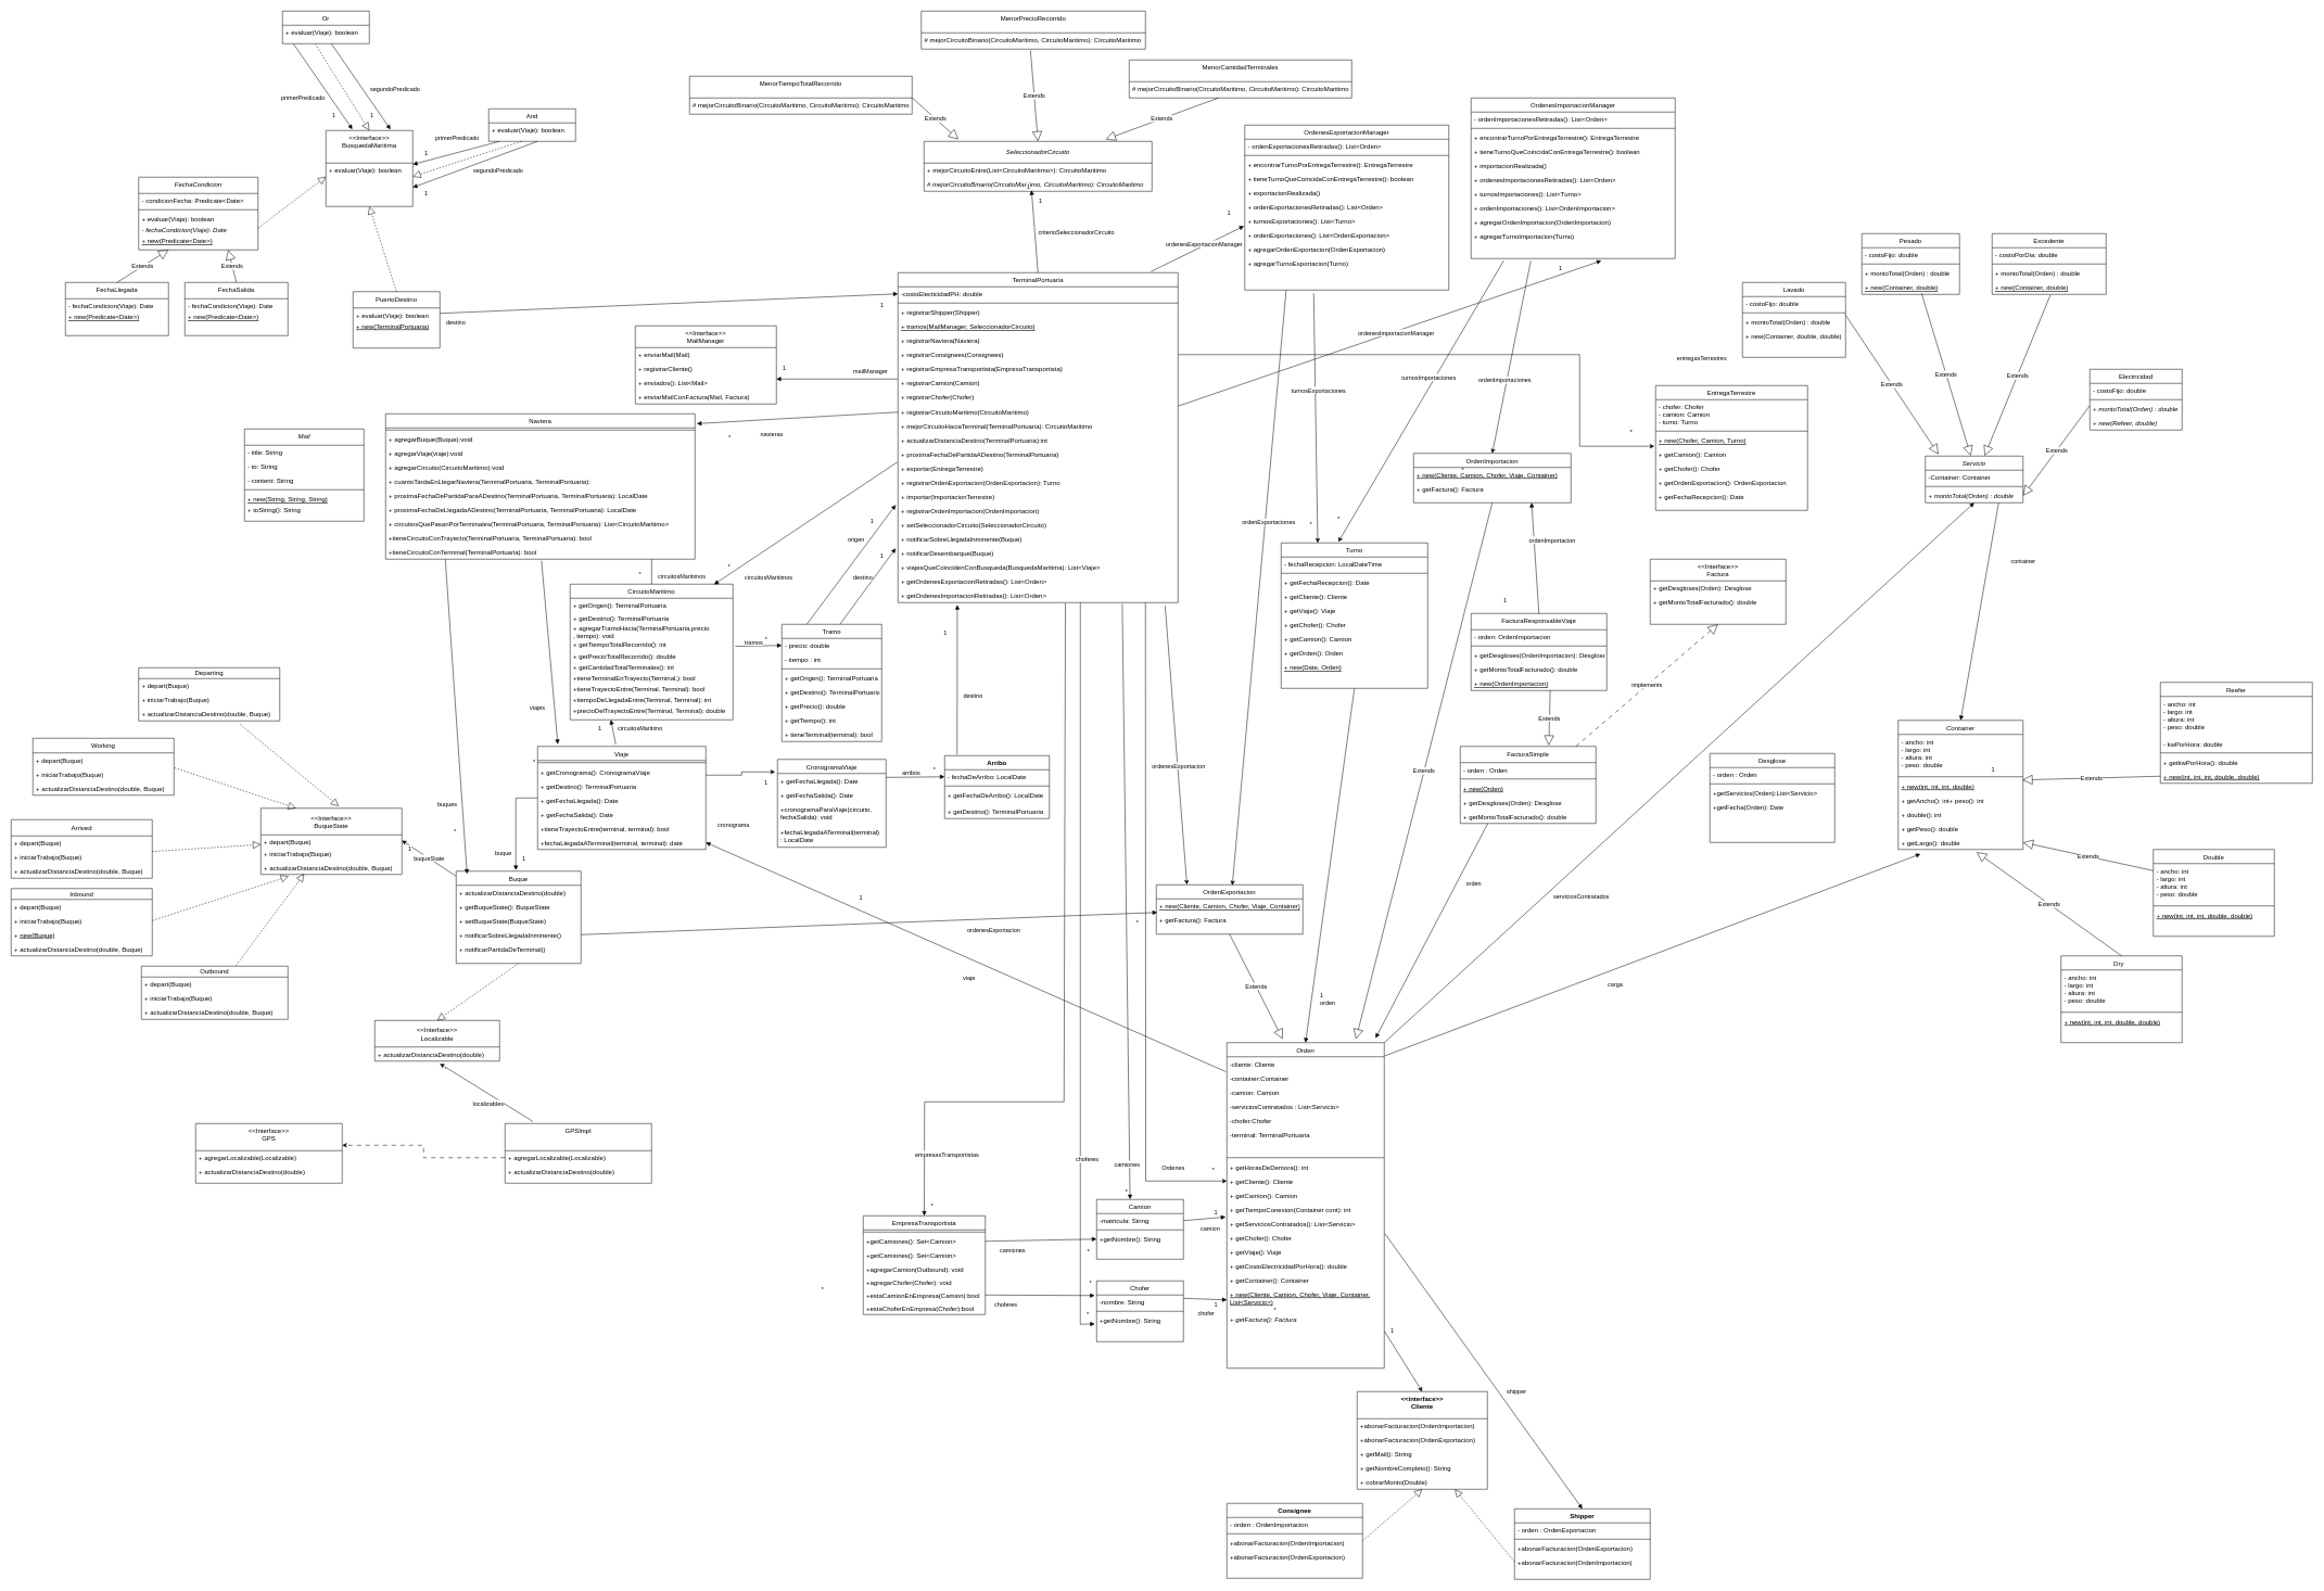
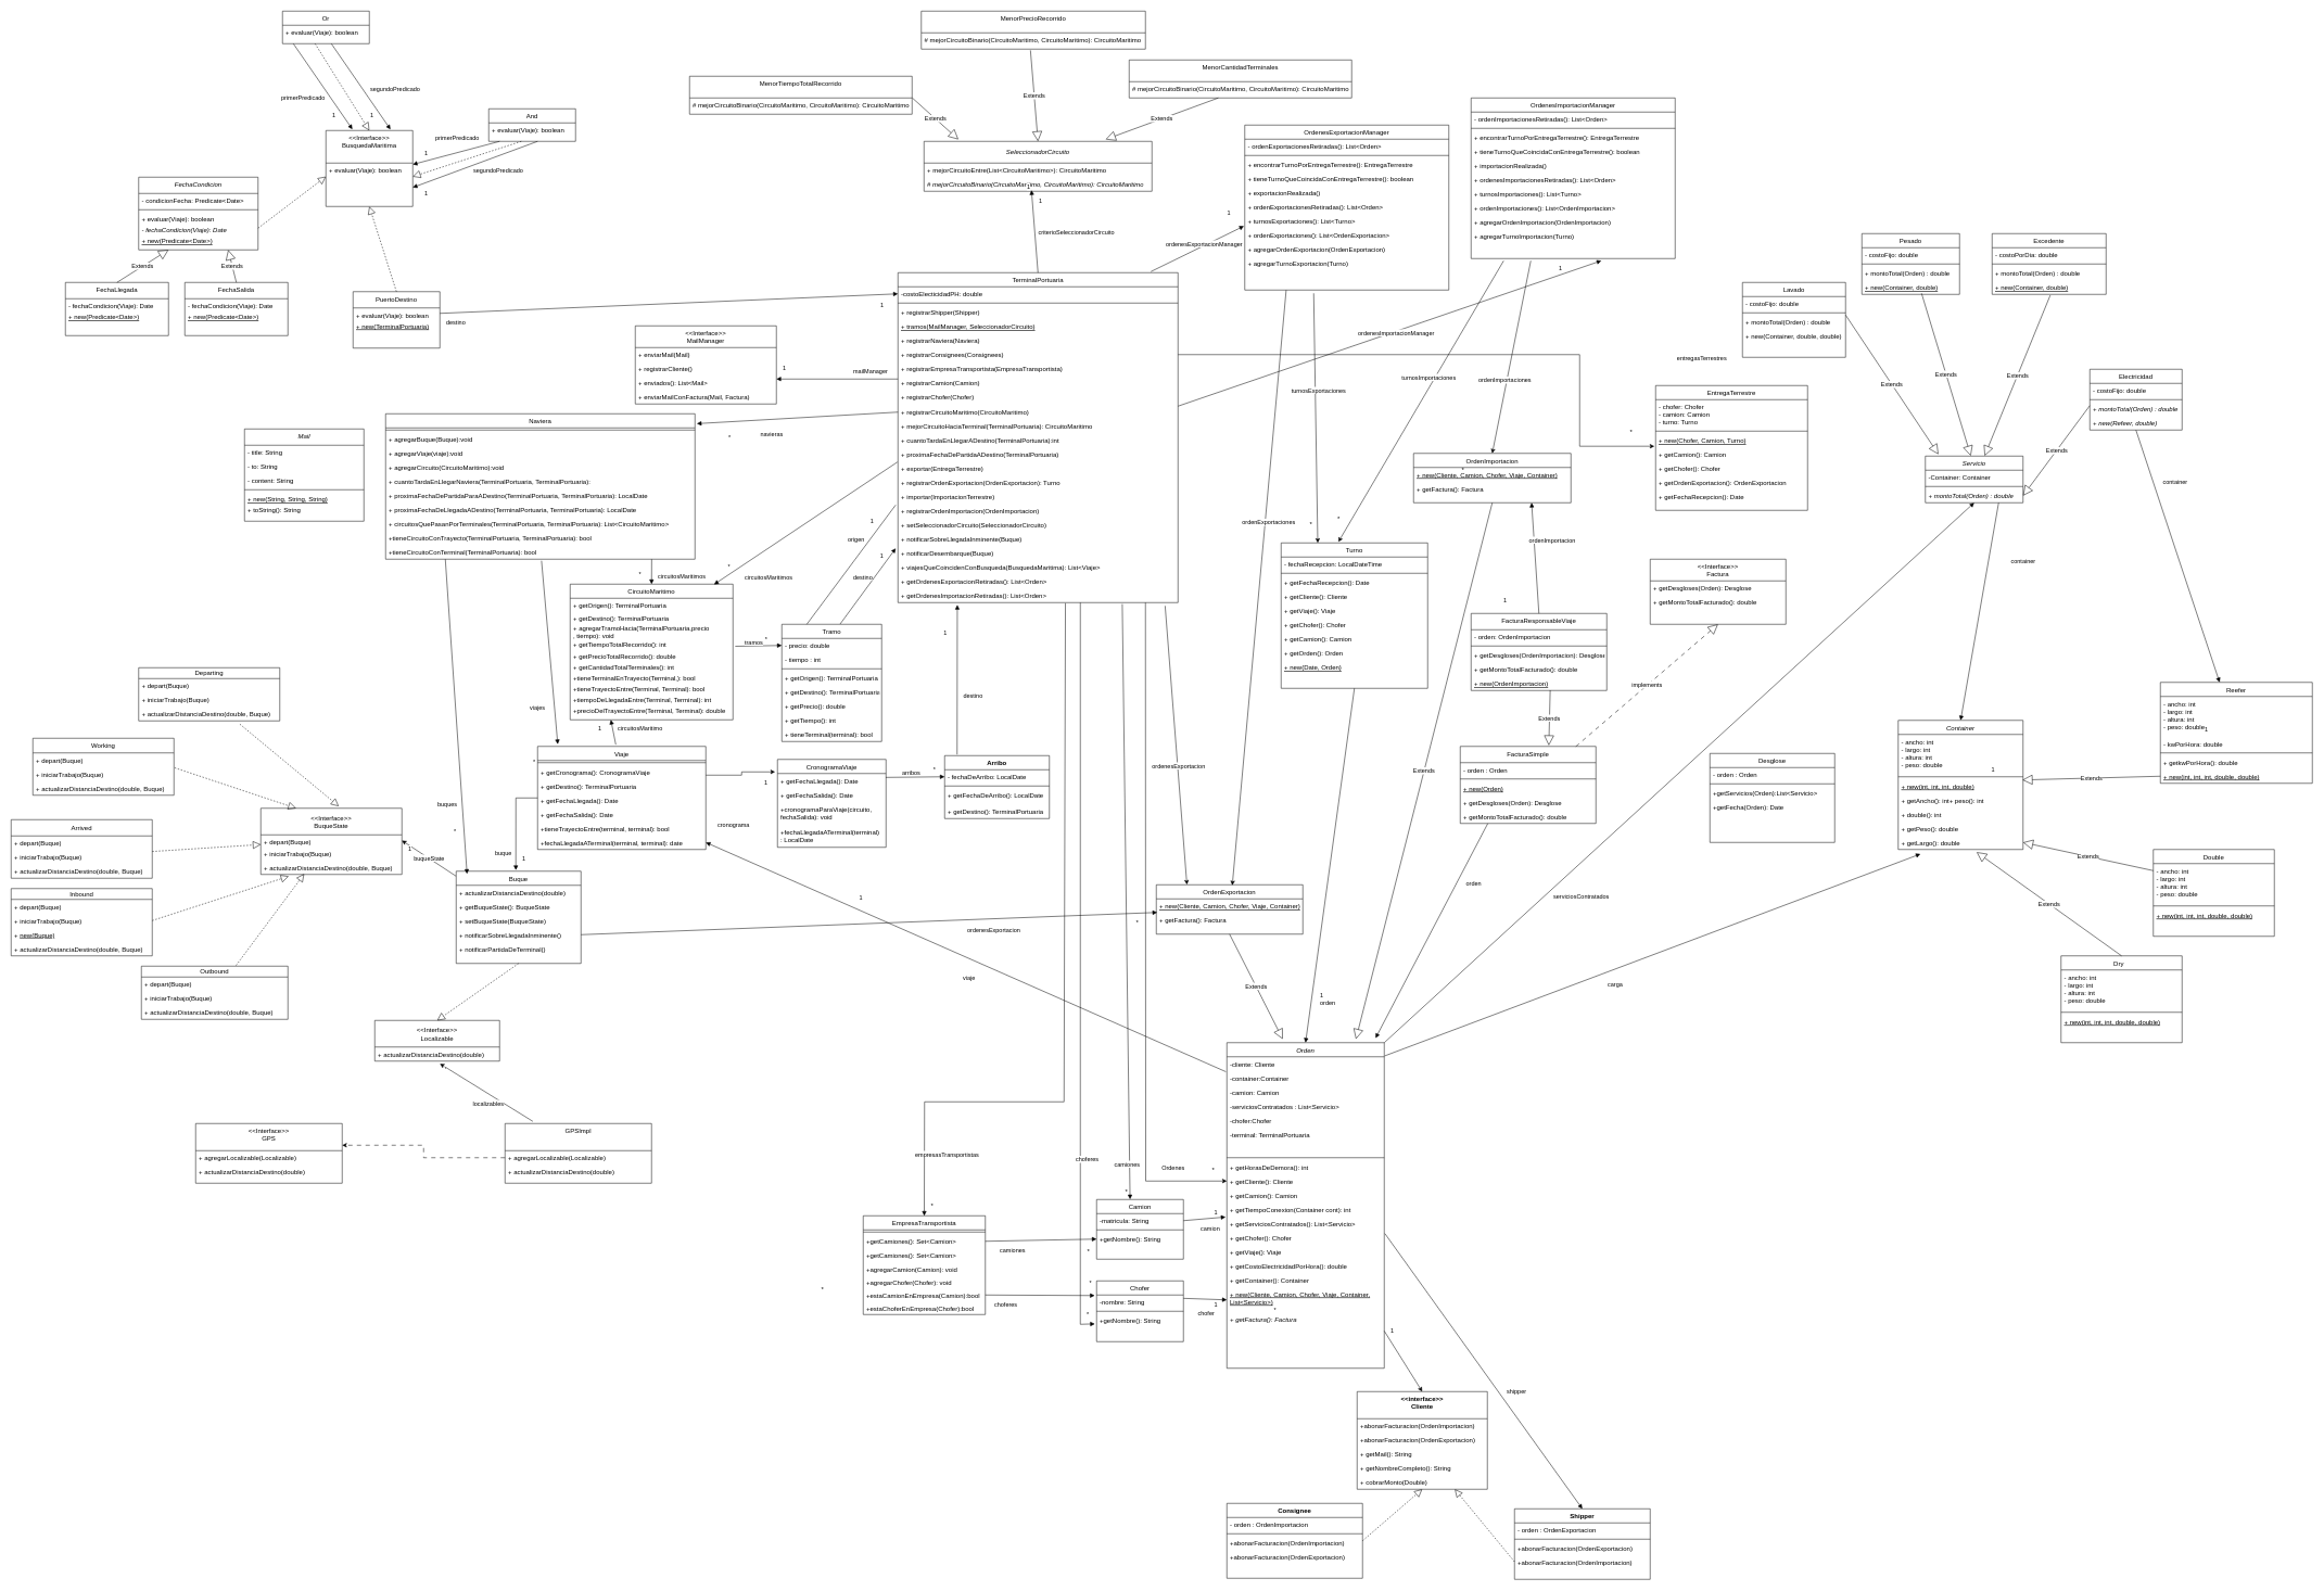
- <mxCell id="16" value="+ actualizarDistanciaDestino(TerminalPortuaria):int " style="text;align=left;verticalAlign=top;spacingLeft=4;spacingRight=4;overflow=hidden;rotatable=0;points=[[0,0.5],[1,0.5]];portConstraint=eastwest;" parent="4" vertex="1"><mxGeometry y="296" width="516" height="26" as="geometry" /></mxCell>
+ <mxCell id="16" value="+ cuantoTardaEnLlegarADestino(TerminalPortuaria):int " style="text;align=left;verticalAlign=top;spacingLeft=4;spacingRight=4;overflow=hidden;rotatable=0;points=[[0,0.5],[1,0.5]];portConstraint=eastwest;" parent="4" vertex="1"><mxGeometry y="296" width="516" height="26" as="geometry" /></mxCell>
- <mxCell id="182" value="origen" style="endArrow=block;endFill=1;html=1;align=left;verticalAlign=top;rounded=0;exitX=0.25;exitY=0;exitDx=0;exitDy=0;entryX=-0.008;entryY=0.077;entryDx=0;entryDy=0;entryPerimeter=0;" parent="1" source="57" target="21" edge="1"><mxGeometry x="0.316" y="42" relative="1" as="geometry"><mxPoint x="1818.52" y="1252" as="sourcePoint" /><mxPoint x="1707" y="1116" as="targetPoint" /><mxPoint as="offset" /></mxGeometry></mxCell>
+ <mxCell id="182" value="origen" style="endArrow=none;endFill=1;html=1;align=left;verticalAlign=top;rounded=0;exitX=0.25;exitY=0;exitDx=0;exitDy=0;entryX=-0.008;entryY=0.077;entryDx=0;entryDy=0;entryPerimeter=0;" parent="1" source="57" target="21" edge="1"><mxGeometry x="0.316" y="42" relative="1" as="geometry"><mxPoint x="1818.52" y="1252" as="sourcePoint" /><mxPoint x="1707" y="1116" as="targetPoint" /><mxPoint as="offset" /></mxGeometry></mxCell>
- <mxCell id="176" value="circuitosMaritimos" style="endArrow=none;endFill=1;html=1;align=left;verticalAlign=top;rounded=0;entryX=0.5;entryY=0;entryDx=0;entryDy=0;exitX=0.86;exitY=1;exitDx=0;exitDy=0;exitPerimeter=0;" parent="1" source="38" target="39" edge="1"><mxGeometry x="-0.239" y="10" relative="1" as="geometry"><mxPoint x="1360" y="1060" as="sourcePoint" /><mxPoint x="1264" y="919" as="targetPoint" /><mxPoint as="offset" /></mxGeometry></mxCell>
+ <mxCell id="176" value="circuitosMaritimos" style="endArrow=block;endFill=1;html=1;align=left;verticalAlign=top;rounded=0;entryX=0.5;entryY=0;entryDx=0;entryDy=0;exitX=0.86;exitY=1;exitDx=0;exitDy=0;exitPerimeter=0;" parent="1" source="38" target="39" edge="1"><mxGeometry x="-0.239" y="10" relative="1" as="geometry"><mxPoint x="1360" y="1060" as="sourcePoint" /><mxPoint x="1264" y="919" as="targetPoint" /><mxPoint as="offset" /></mxGeometry></mxCell>
+ <mxCell id="257" value="container" style="endArrow=block;endFill=1;html=1;align=left;verticalAlign=top;rounded=0;exitX=0.5;exitY=1;exitDx=0;exitDy=0;" parent="1" source="148" target="199" edge="1"><mxGeometry x="-0.622" y="20" relative="1" as="geometry"><mxPoint x="2830" y="760" as="sourcePoint" /><mxPoint x="3065" y="1041" as="targetPoint" /><mxPoint as="offset" /></mxGeometry></mxCell>
+ <mxCell id="258" value="1" style="edgeLabel;resizable=0;html=1;align=left;verticalAlign=bottom;" parent="257" connectable="0" vertex="1"><mxGeometry x="-1" relative="1" as="geometry"><mxPoint x="125" y="560" as="offset" /></mxGeometry></mxCell>
- <mxCell id="94" value="+agregarCamion(Outbound): void&#10;" style="text;align=left;verticalAlign=top;spacingLeft=4;spacingRight=4;overflow=hidden;rotatable=0;points=[[0,0.5],[1,0.5]];portConstraint=eastwest;" parent="90" vertex="1"><mxGeometry y="86" width="225" height="24" as="geometry" /></mxCell>
+ <mxCell id="94" value="+agregarCamion(Camion): void&#10;" style="text;align=left;verticalAlign=top;spacingLeft=4;spacingRight=4;overflow=hidden;rotatable=0;points=[[0,0.5],[1,0.5]];portConstraint=eastwest;" parent="90" vertex="1"><mxGeometry y="86" width="225" height="24" as="geometry" /></mxCell>
